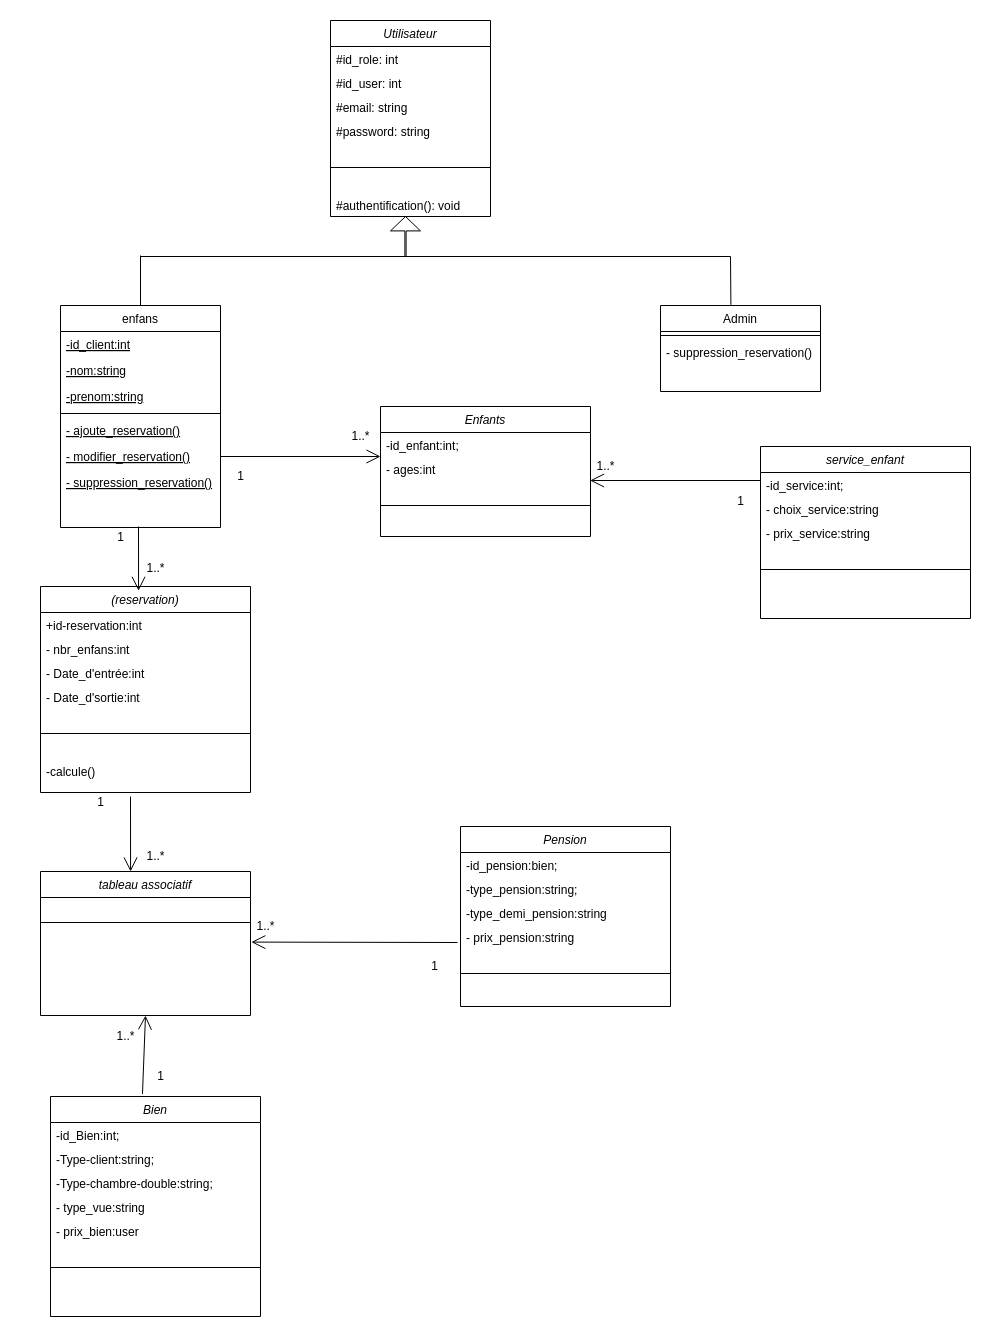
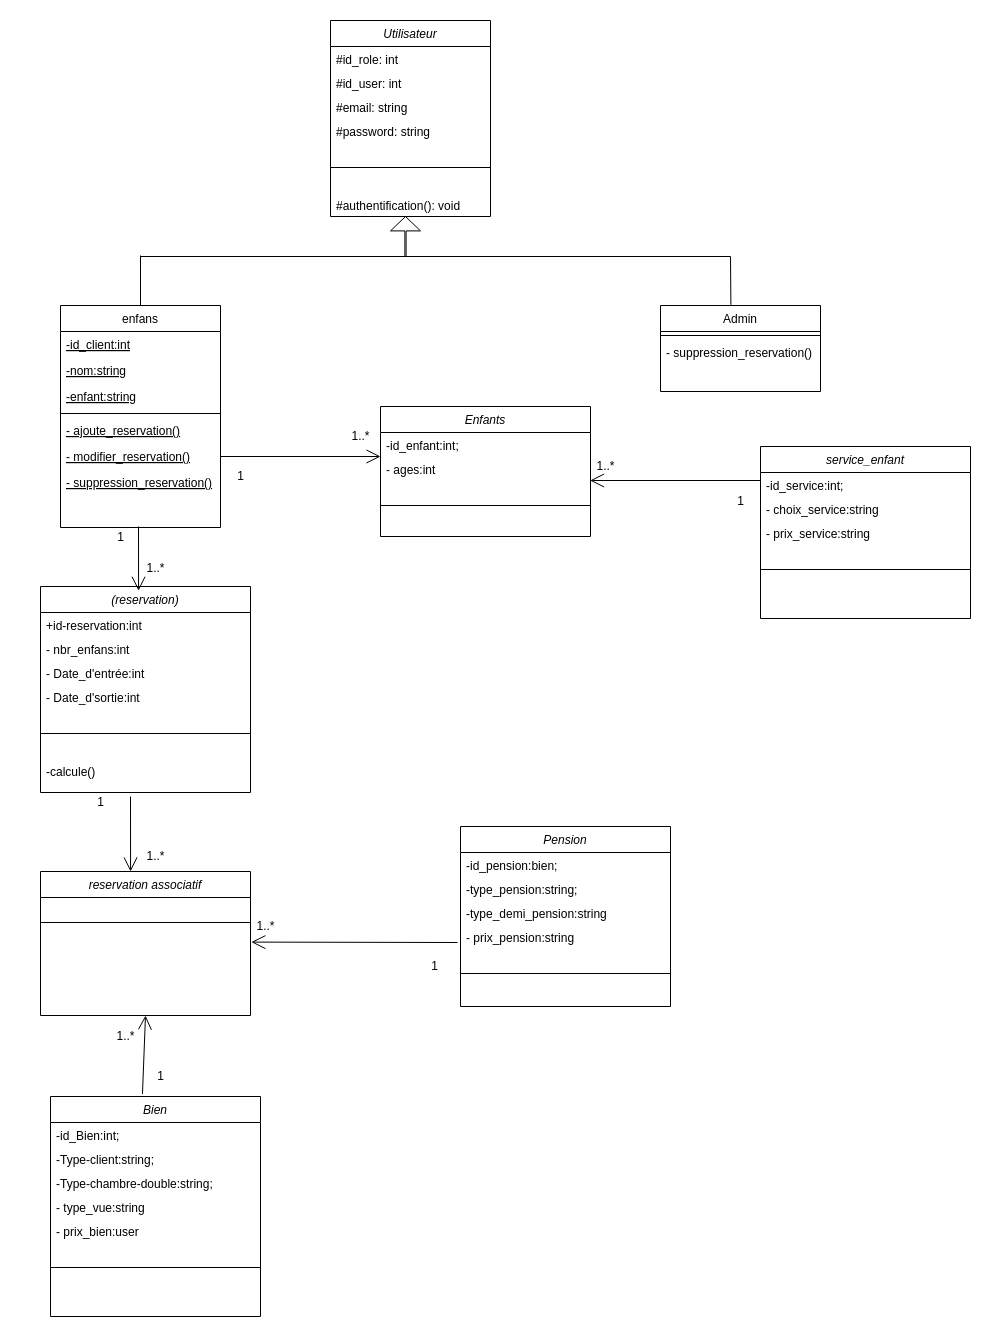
- <mxCell id="5" value="-prenom:string" style="text;align=left;verticalAlign=top;spacingLeft=4;spacingRight=4;overflow=hidden;rotatable=0;points=[[0,0.5],[1,0.5]];portConstraint=eastwest;fontStyle=4" parent="2" vertex="1"><mxGeometry y="78" width="160" height="26" as="geometry" /></mxCell>
+ <mxCell id="5" value="-enfant:string" style="text;align=left;verticalAlign=top;spacingLeft=4;spacingRight=4;overflow=hidden;rotatable=0;points=[[0,0.5],[1,0.5]];portConstraint=eastwest;fontStyle=4" parent="2" vertex="1"><mxGeometry y="78" width="160" height="26" as="geometry" /></mxCell>
- <mxCell id="65" value="tableau associatif" style="swimlane;fontStyle=2;align=center;verticalAlign=top;childLayout=stackLayout;horizontal=1;startSize=26;horizontalStack=0;resizeParent=1;resizeLast=0;collapsible=1;marginBottom=0;rounded=0;shadow=0;strokeWidth=1;" vertex="1" parent="1"><mxGeometry x="40" y="871" width="210" height="144" as="geometry"><mxRectangle x="230" y="140" width="160" height="26" as="alternateBounds" /></mxGeometry></mxCell>
+ <mxCell id="65" value="reservation associatif" style="swimlane;fontStyle=2;align=center;verticalAlign=top;childLayout=stackLayout;horizontal=1;startSize=26;horizontalStack=0;resizeParent=1;resizeLast=0;collapsible=1;marginBottom=0;rounded=0;shadow=0;strokeWidth=1;" vertex="1" parent="1"><mxGeometry x="40" y="871" width="210" height="144" as="geometry"><mxRectangle x="230" y="140" width="160" height="26" as="alternateBounds" /></mxGeometry></mxCell>
